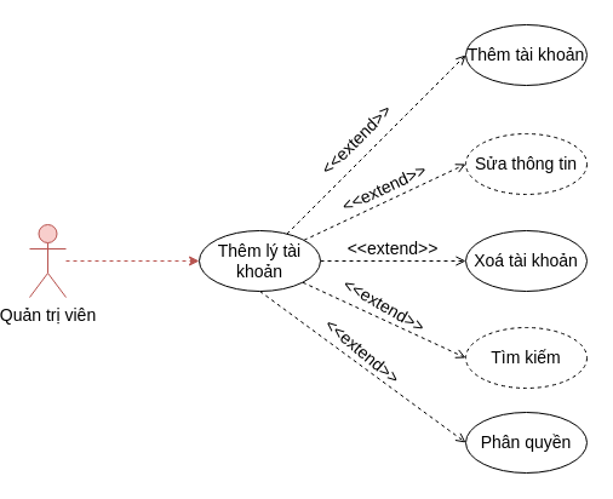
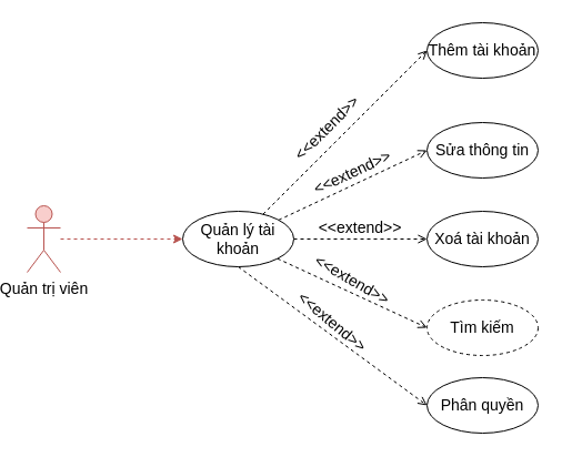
- <mxCell id="10" value="Sửa thông tin" style="ellipse;whiteSpace=wrap;html=1;fontSize=14;dashed=1;" vertex="1" parent="1"><mxGeometry x="380" y="110" width="100" height="50" as="geometry" /></mxCell>
+ <mxCell id="10" value="Sửa thông tin" style="ellipse;whiteSpace=wrap;html=1;fontSize=14;" vertex="1" parent="1"><mxGeometry x="380" y="110" width="100" height="50" as="geometry" /></mxCell>
- <mxCell id="9" value="Thêm lý tài khoản" style="ellipse;whiteSpace=wrap;html=1;fontSize=14;" vertex="1" parent="1"><mxGeometry x="160" y="190" width="100" height="50" as="geometry" /></mxCell>
+ <mxCell id="9" value="Quản lý tài khoản" style="ellipse;whiteSpace=wrap;html=1;fontSize=14;" vertex="1" parent="1"><mxGeometry x="160" y="190" width="100" height="50" as="geometry" /></mxCell>
